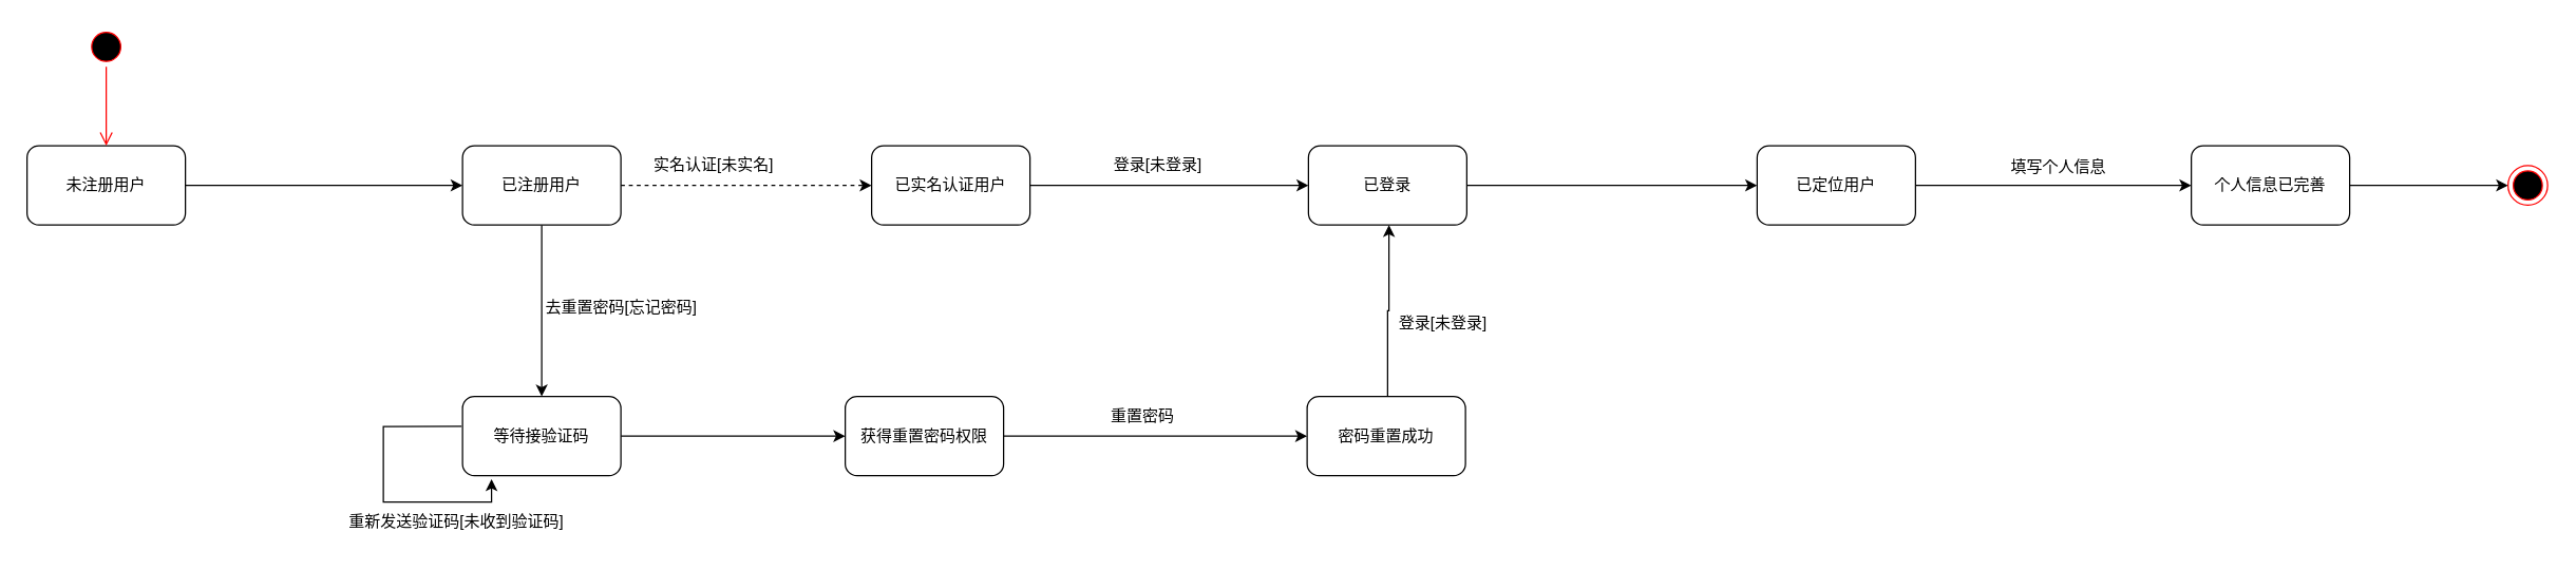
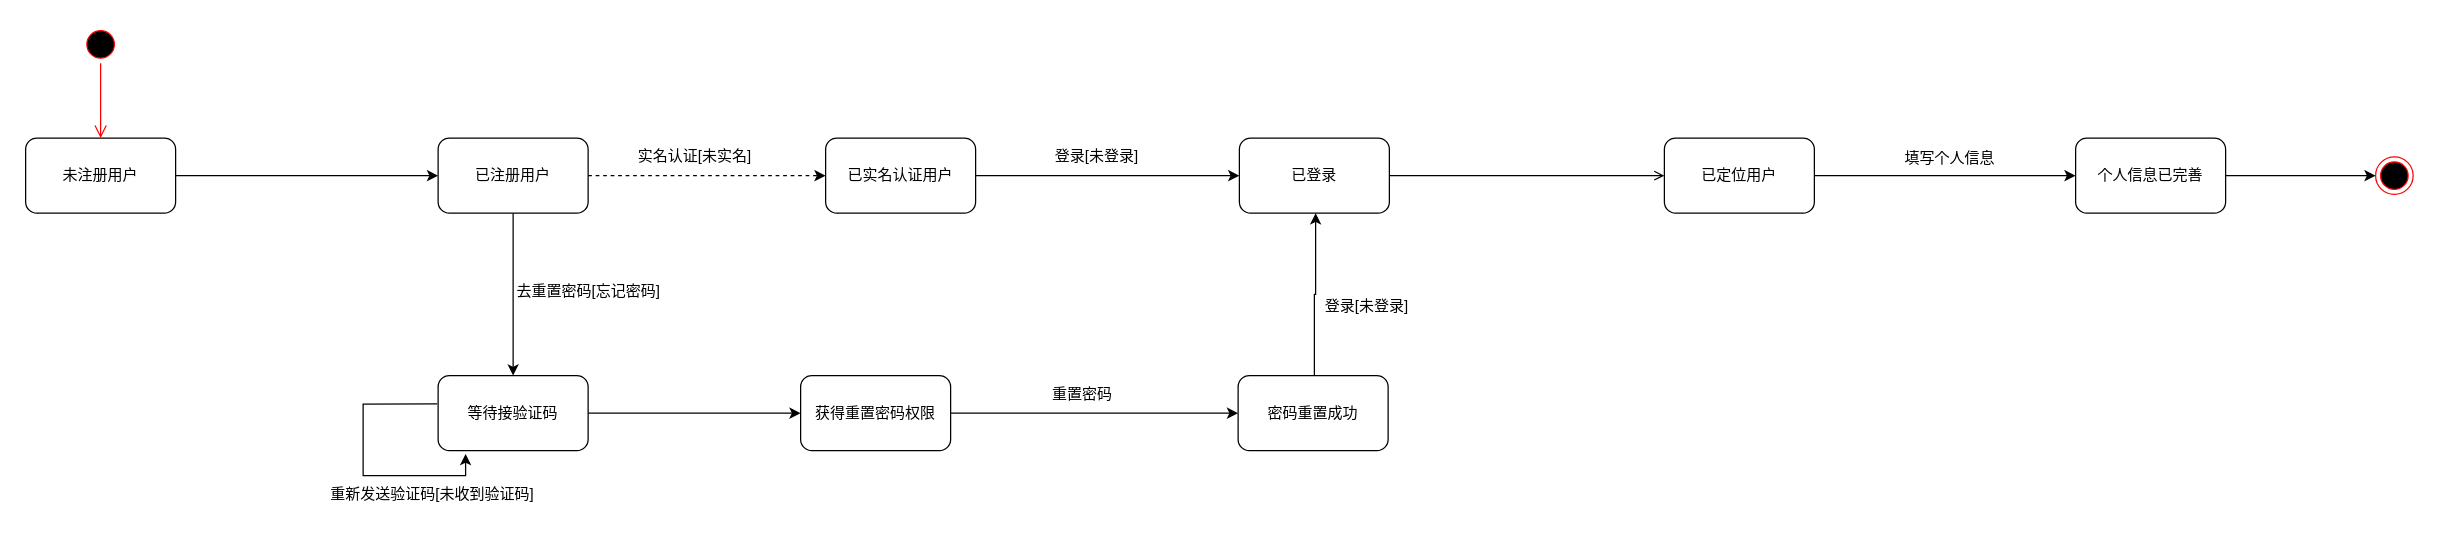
- <mxCell id="14" value="实名认证[未实名]" style="text;html=1;align=center;verticalAlign=middle;resizable=0;points=[];autosize=1;strokeColor=none;fillColor=none;" vertex="1" parent="1"><mxGeometry x="485" y="110" width="110" height="30" as="geometry" /></mxCell>
+ <mxCell id="14" value="实名认证[未实名]" style="text;html=1;align=center;verticalAlign=middle;resizable=0;points=[];autosize=1;strokeColor=none;fillColor=none;" vertex="1" parent="1"><mxGeometry x="500" y="110" width="110" height="30" as="geometry" /></mxCell>
- <mxCell id="7" style="edgeStyle=orthogonalEdgeStyle;rounded=0;orthogonalLoop=1;jettySize=auto;html=1;entryX=0;entryY=0.5;entryDx=0;entryDy=0;" edge="1" parent="1" source="8" target="11"><mxGeometry relative="1" as="geometry" /></mxCell>
+ <mxCell id="7" style="edgeStyle=orthogonalEdgeStyle;rounded=0;orthogonalLoop=1;jettySize=auto;html=1;entryX=0;entryY=0.5;entryDx=0;entryDy=0;endArrow=open;" edge="1" parent="1" source="8" target="11"><mxGeometry relative="1" as="geometry" /></mxCell>
